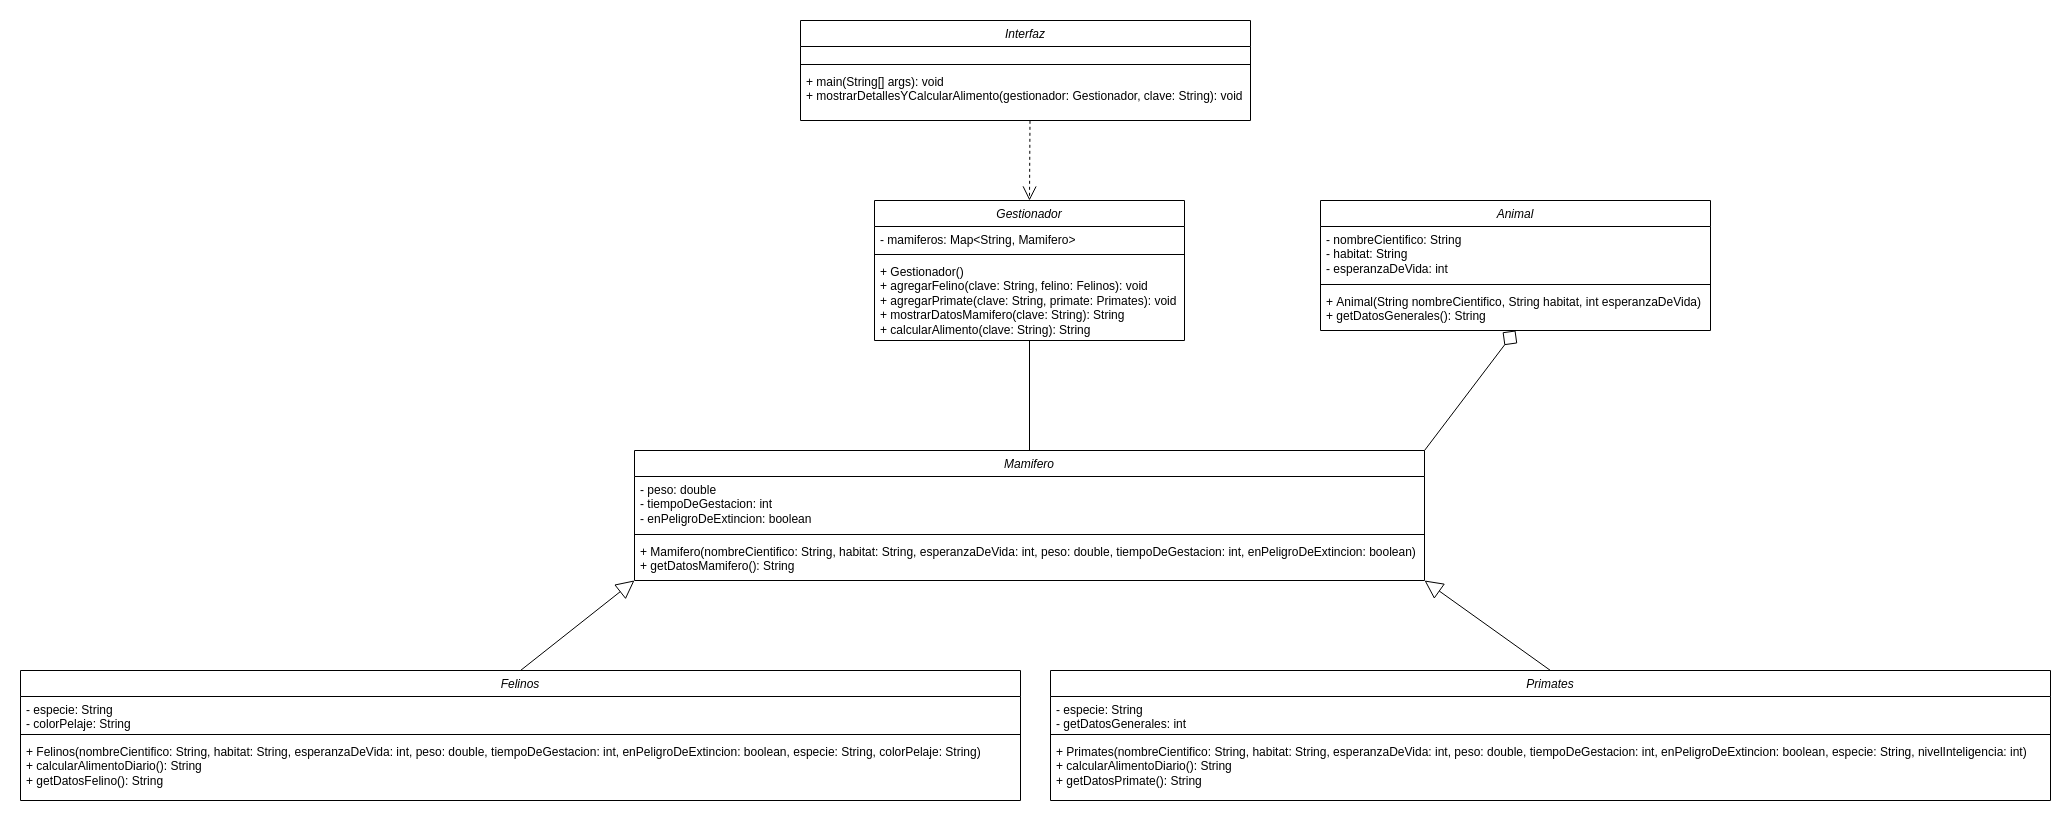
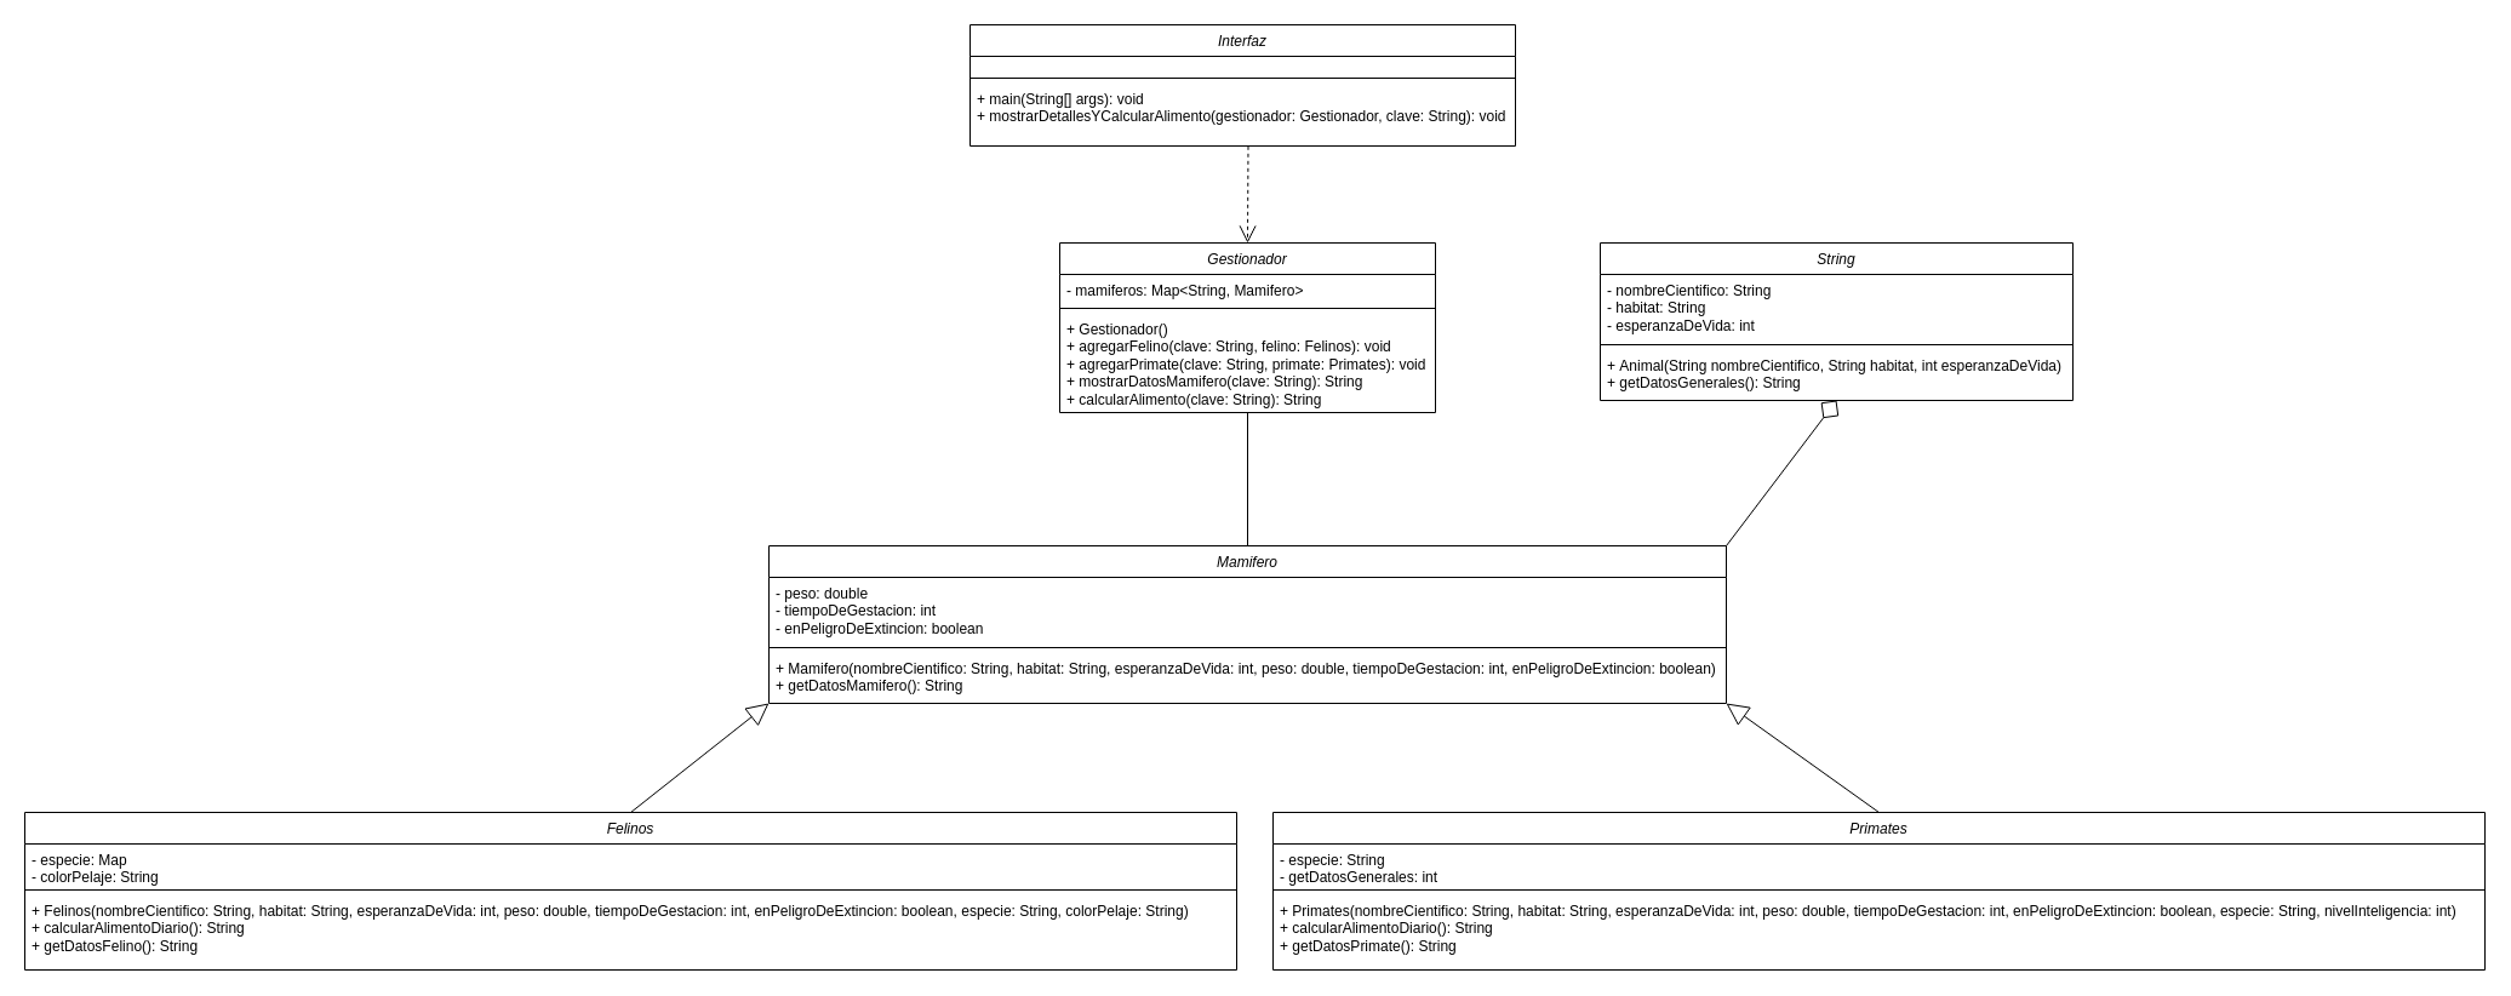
- <mxCell id="16" value="Animal          " style="swimlane;fontStyle=2;align=center;verticalAlign=top;childLayout=stackLayout;horizontal=1;startSize=26;horizontalStack=0;resizeParent=1;resizeLast=0;collapsible=1;marginBottom=0;rounded=0;shadow=0;strokeWidth=1;" vertex="1" parent="1"><mxGeometry x="1320" y="200" width="390" height="130" as="geometry"><mxRectangle x="230" y="140" width="160" height="26" as="alternateBounds" /></mxGeometry></mxCell>
+ <mxCell id="16" value="String          " style="swimlane;fontStyle=2;align=center;verticalAlign=top;childLayout=stackLayout;horizontal=1;startSize=26;horizontalStack=0;resizeParent=1;resizeLast=0;collapsible=1;marginBottom=0;rounded=0;shadow=0;strokeWidth=1;" vertex="1" parent="1"><mxGeometry x="1320" y="200" width="390" height="130" as="geometry"><mxRectangle x="230" y="140" width="160" height="26" as="alternateBounds" /></mxGeometry></mxCell>
- <mxCell id="22" value="- especie: String &#10;- colorPelaje: String  &#10;" style="text;align=left;verticalAlign=top;spacingLeft=4;spacingRight=4;overflow=hidden;rotatable=0;points=[[0,0.5],[1,0.5]];portConstraint=eastwest;rounded=0;shadow=0;html=0;whiteSpace=wrap;" vertex="1" parent="21"><mxGeometry y="26" width="1000" height="34" as="geometry" /></mxCell>
+ <mxCell id="22" value="- especie: Map &#10;- colorPelaje: String  &#10;" style="text;align=left;verticalAlign=top;spacingLeft=4;spacingRight=4;overflow=hidden;rotatable=0;points=[[0,0.5],[1,0.5]];portConstraint=eastwest;rounded=0;shadow=0;html=0;whiteSpace=wrap;" vertex="1" parent="21"><mxGeometry y="26" width="1000" height="34" as="geometry" /></mxCell>
